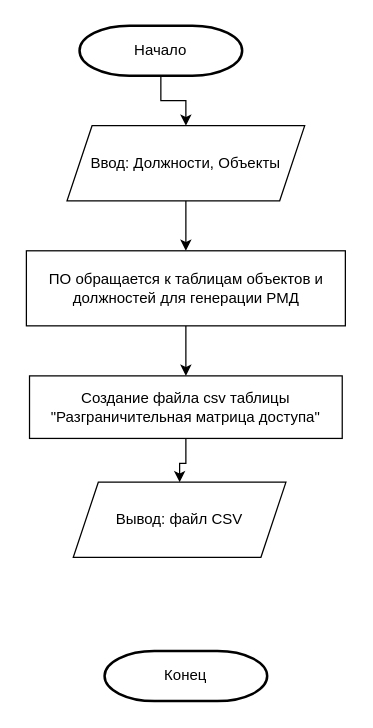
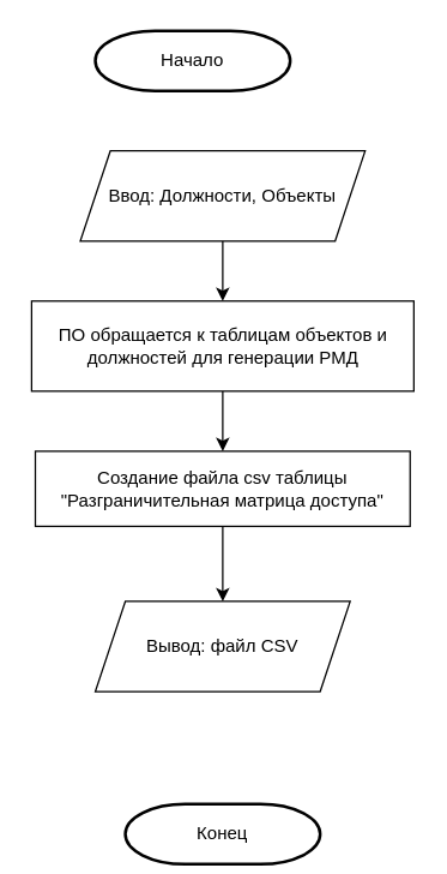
- <mxCell id="2" value="" style="edgeStyle=orthogonalEdgeStyle;rounded=0;orthogonalLoop=1;jettySize=auto;html=1;" parent="1" source="3" target="6" edge="1"><mxGeometry relative="1" as="geometry" /></mxCell>
- <mxCell id="11" value="Вывод: файл CSV" style="shape=parallelogram;perimeter=parallelogramPerimeter;whiteSpace=wrap;html=1;fixedSize=1;" parent="1" vertex="1"><mxGeometry x="58" y="385" width="170" height="60" as="geometry" /></mxCell>
+ <mxCell id="11" value="Вывод: файл CSV" style="shape=parallelogram;perimeter=parallelogramPerimeter;whiteSpace=wrap;html=1;fixedSize=1;" parent="1" vertex="1"><mxGeometry x="63" y="400" width="170" height="60" as="geometry" /></mxCell>
- <mxCell id="4" value="Конец" style="strokeWidth=2;html=1;shape=mxgraph.flowchart.terminator;whiteSpace=wrap;" parent="1" vertex="1"><mxGeometry x="83" y="520" width="130" height="40" as="geometry" /></mxCell>
+ <mxCell id="4" value="Конец" style="strokeWidth=2;html=1;shape=mxgraph.flowchart.terminator;whiteSpace=wrap;" parent="1" vertex="1"><mxGeometry x="83" y="535" width="130" height="40" as="geometry" /></mxCell>
